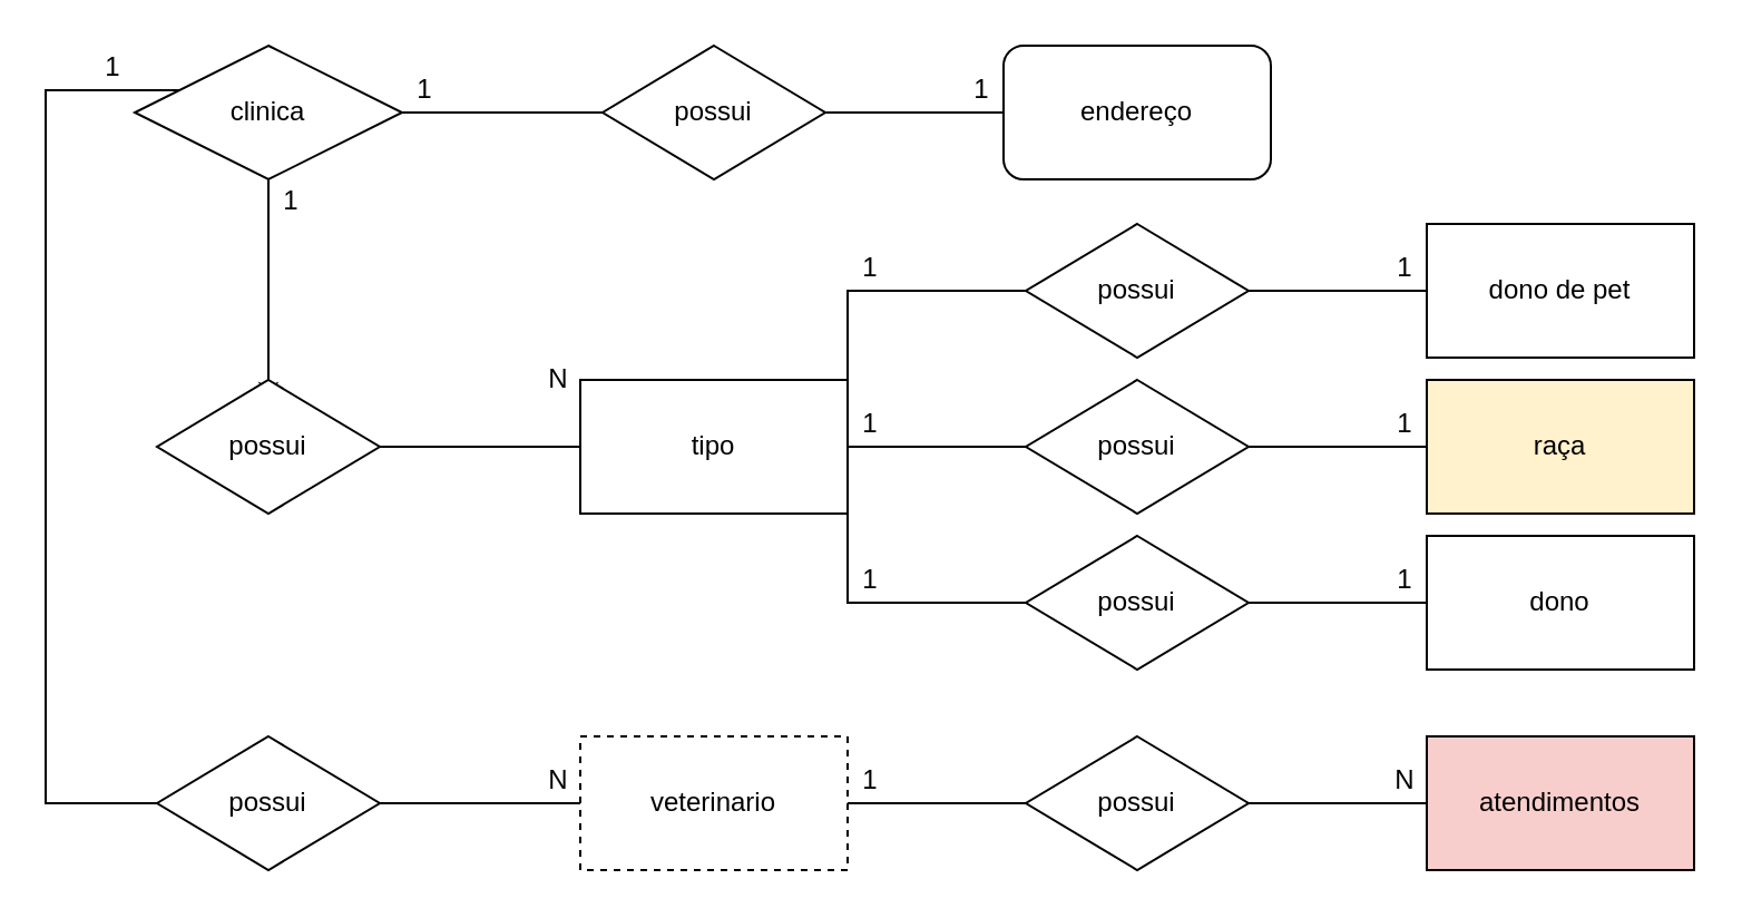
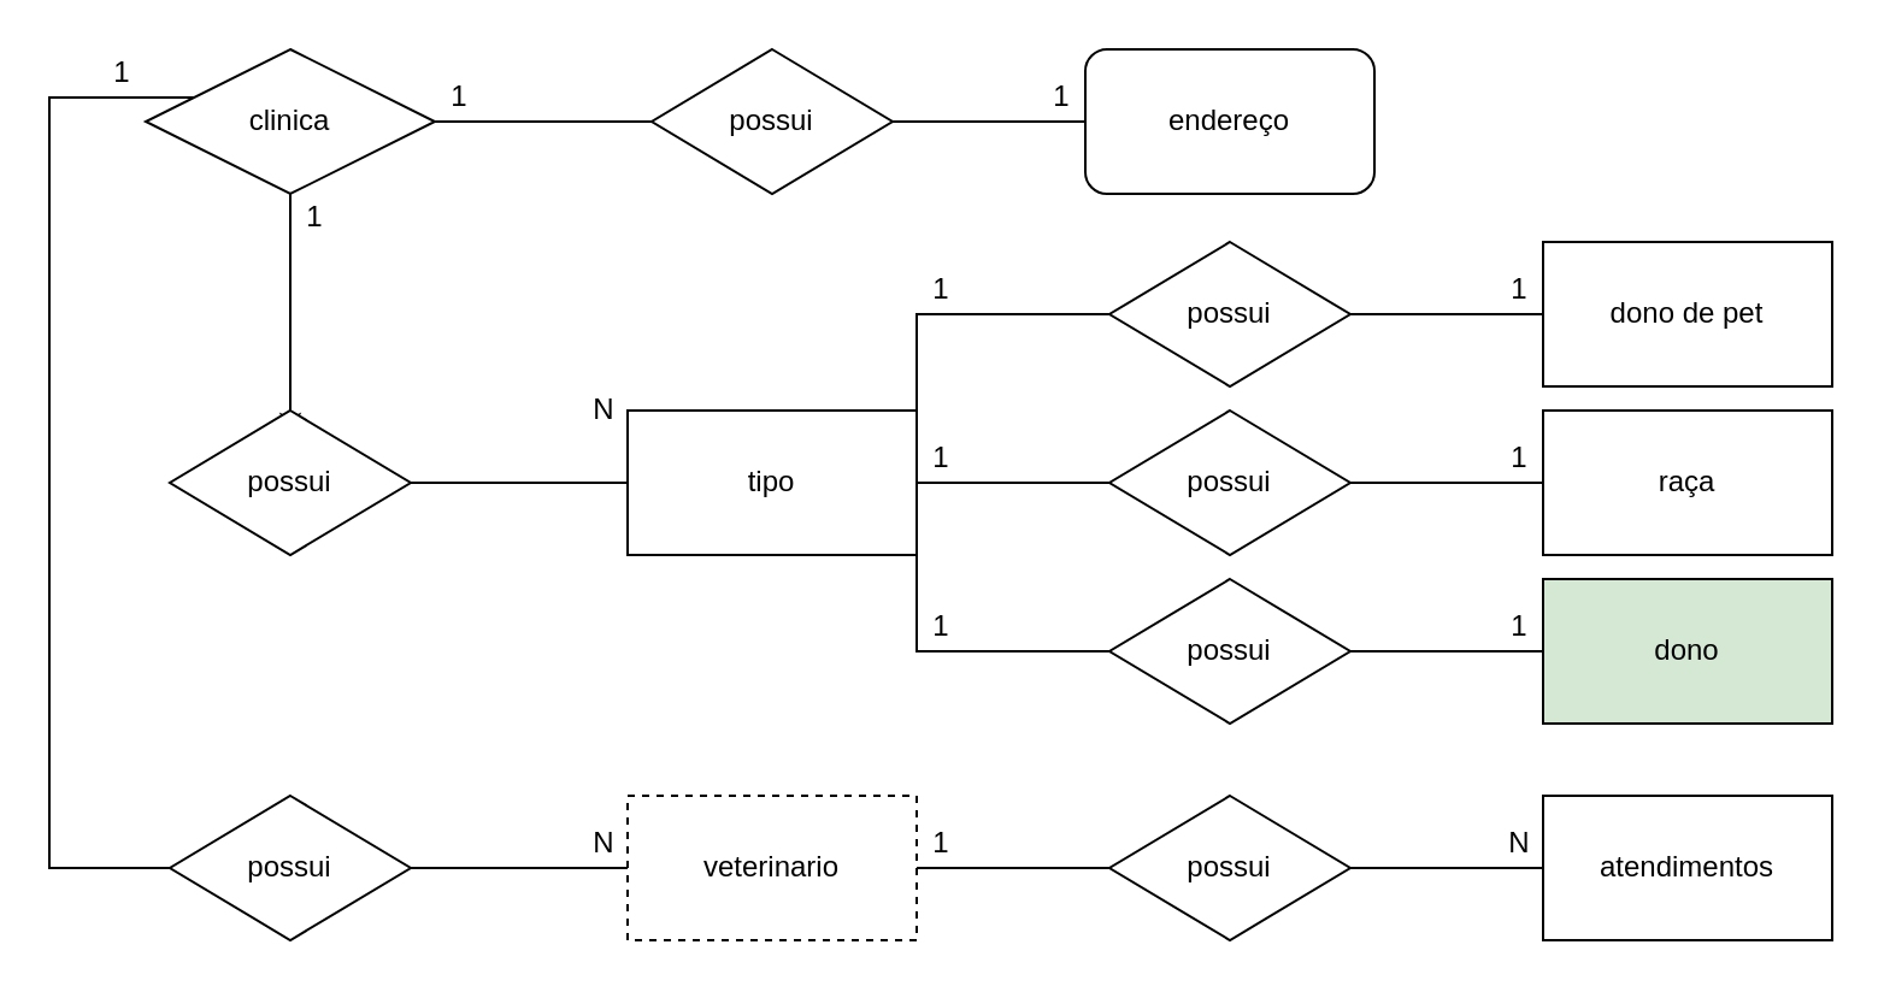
- <mxCell id="27" value="raça" style="rounded=0;whiteSpace=wrap;html=1;fillColor=#fff2cc;" vertex="1" parent="1"><mxGeometry x="640" y="170" width="120" height="60" as="geometry" /></mxCell>
+ <mxCell id="27" value="raça" style="rounded=0;whiteSpace=wrap;html=1;" vertex="1" parent="1"><mxGeometry x="640" y="170" width="120" height="60" as="geometry" /></mxCell>
- <mxCell id="32" value="dono" style="rounded=0;whiteSpace=wrap;html=1;" vertex="1" parent="1"><mxGeometry x="640" y="240" width="120" height="60" as="geometry" /></mxCell>
+ <mxCell id="32" value="dono" style="rounded=0;whiteSpace=wrap;html=1;fillColor=#d5e8d4;" vertex="1" parent="1"><mxGeometry x="640" y="240" width="120" height="60" as="geometry" /></mxCell>
- <mxCell id="40" value="atendimentos" style="rounded=0;whiteSpace=wrap;html=1;fillColor=#f8cecc;" vertex="1" parent="1"><mxGeometry x="640" y="330" width="120" height="60" as="geometry" /></mxCell>
+ <mxCell id="40" value="atendimentos" style="rounded=0;whiteSpace=wrap;html=1;" vertex="1" parent="1"><mxGeometry x="640" y="330" width="120" height="60" as="geometry" /></mxCell>
